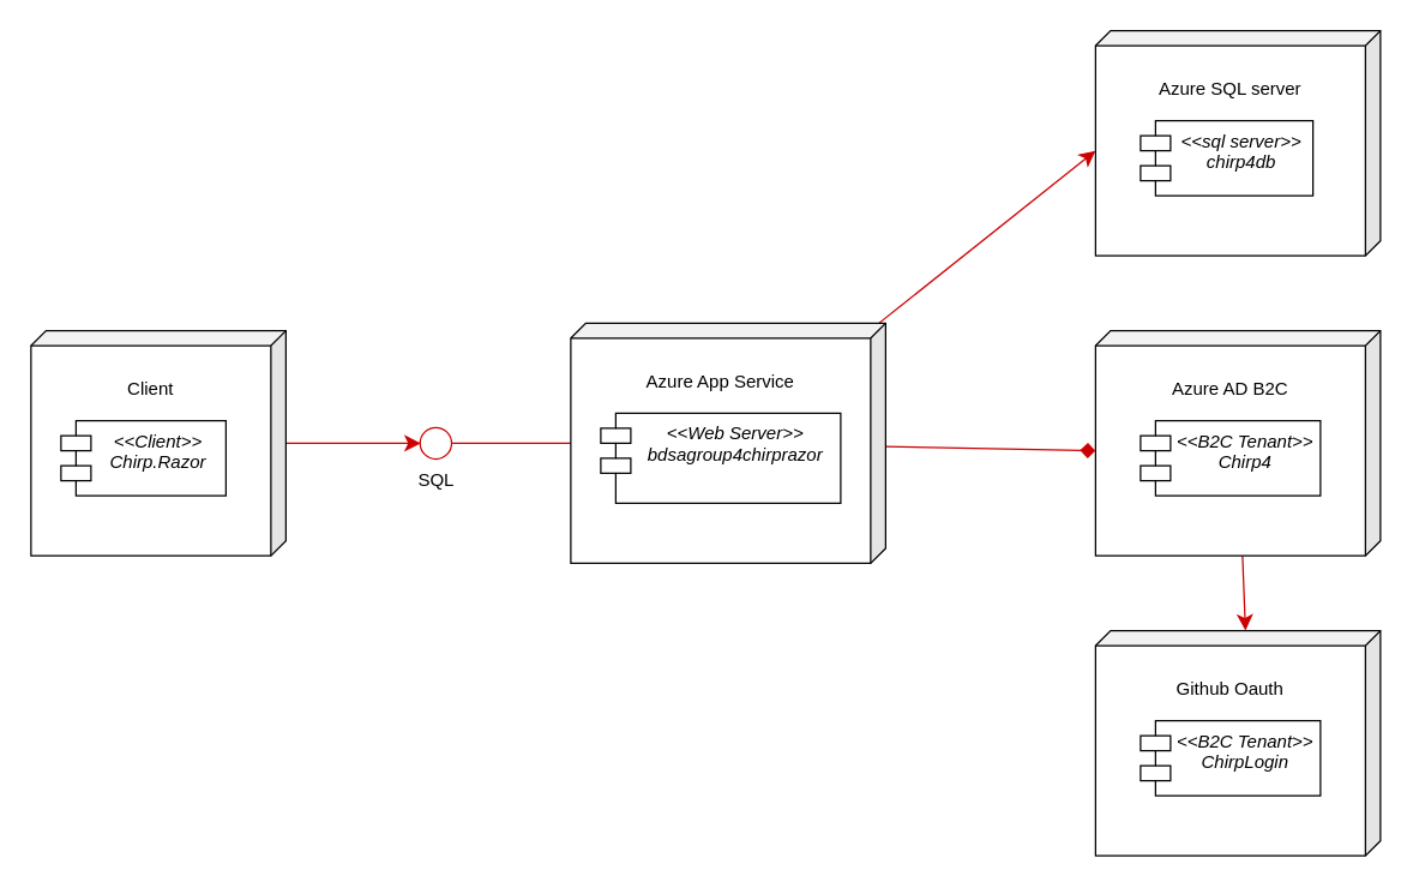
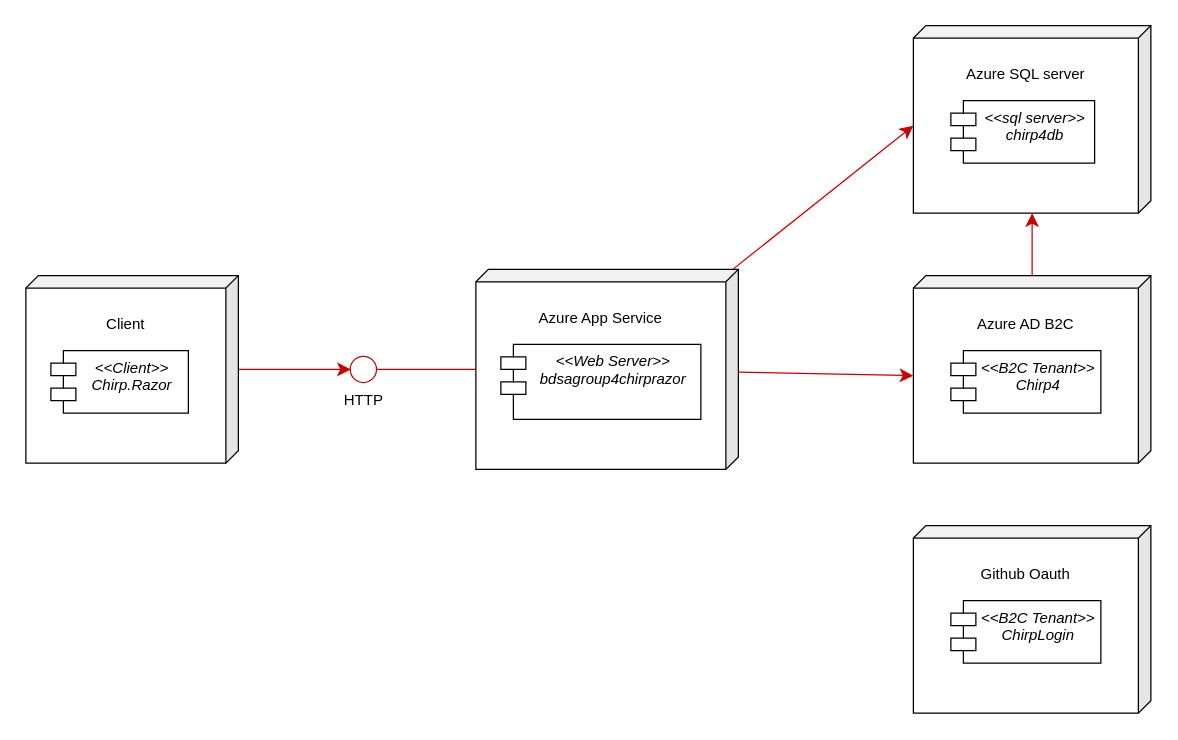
- <mxCell id="6" style="edgeStyle=none;rounded=1;html=1;entryX=0;entryY=0;entryDx=190;entryDy=80;entryPerimeter=0;strokeColor=#CC0000;fontSize=12;endArrow=diamond;endFill=1;endSize=8;" edge="1" parent="1" source="7" target="3"><mxGeometry relative="1" as="geometry" /></mxCell>
+ <mxCell id="6" style="edgeStyle=none;rounded=1;html=1;entryX=0;entryY=0;entryDx=190;entryDy=80;entryPerimeter=0;strokeColor=#CC0000;fontSize=12;endArrow=classic;endFill=1;endSize=8;" edge="1" parent="1" source="7" target="3"><mxGeometry relative="1" as="geometry" /></mxCell>
- <mxCell id="15" value="SQL" style="text;html=1;align=center;verticalAlign=middle;resizable=0;points=[];autosize=1;strokeColor=none;fillColor=none;fontSize=12;" vertex="1" parent="1"><mxGeometry x="265" y="305" width="50" height="30" as="geometry" /></mxCell>
+ <mxCell id="15" value="HTTP" style="text;html=1;align=center;verticalAlign=middle;resizable=0;points=[];autosize=1;strokeColor=none;fillColor=none;fontSize=12;" vertex="1" parent="1"><mxGeometry x="265" y="305" width="50" height="30" as="geometry" /></mxCell>
- <mxCell id="2" style="edgeStyle=none;rounded=1;html=1;strokeColor=#CC0000;fontSize=12;endArrow=classic;endFill=1;endSize=8;entryX=0;entryY=0;entryDx=90;entryDy=0;entryPerimeter=0;" edge="1" parent="1" source="3" target="16"><mxGeometry relative="1" as="geometry"><mxPoint x="825" y="440" as="targetPoint" /></mxGeometry></mxCell>
+ <mxCell id="2" style="edgeStyle=none;rounded=1;html=1;strokeColor=#CC0000;fontSize=12;endArrow=classic;endFill=1;endSize=8;" edge="1" parent="1" source="3" target="9"><mxGeometry relative="1" as="geometry"><mxPoint x="825" y="440" as="targetPoint" /></mxGeometry></mxCell>
